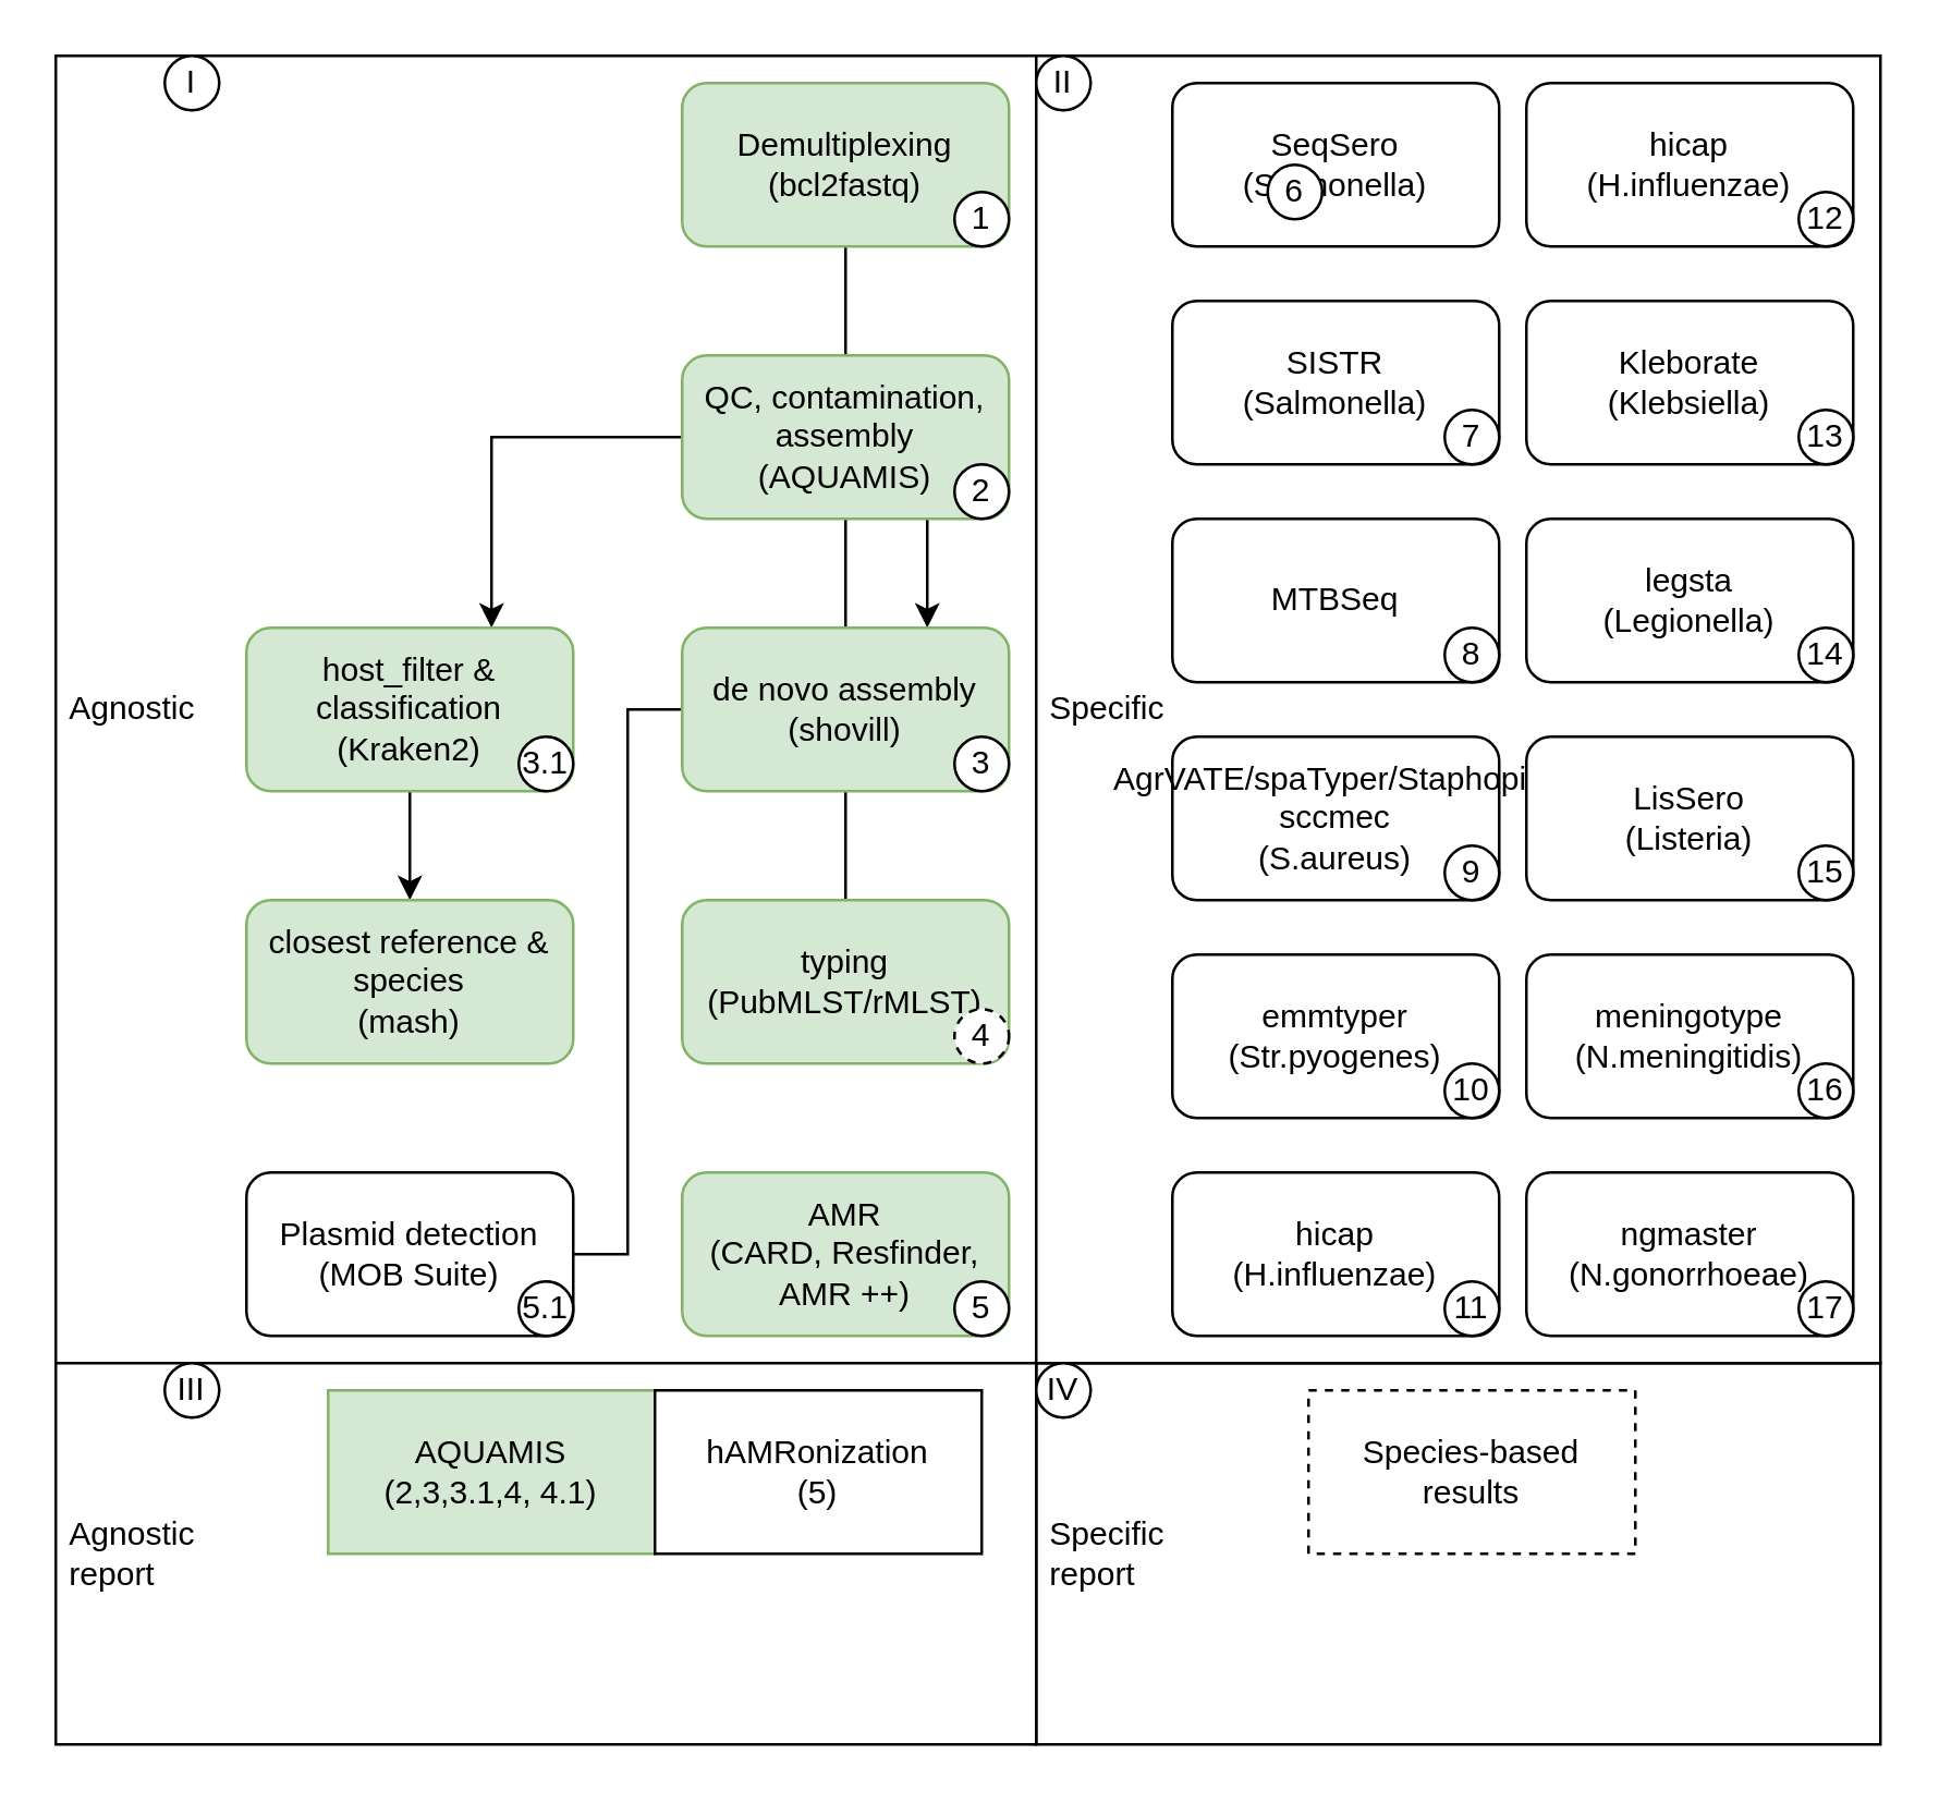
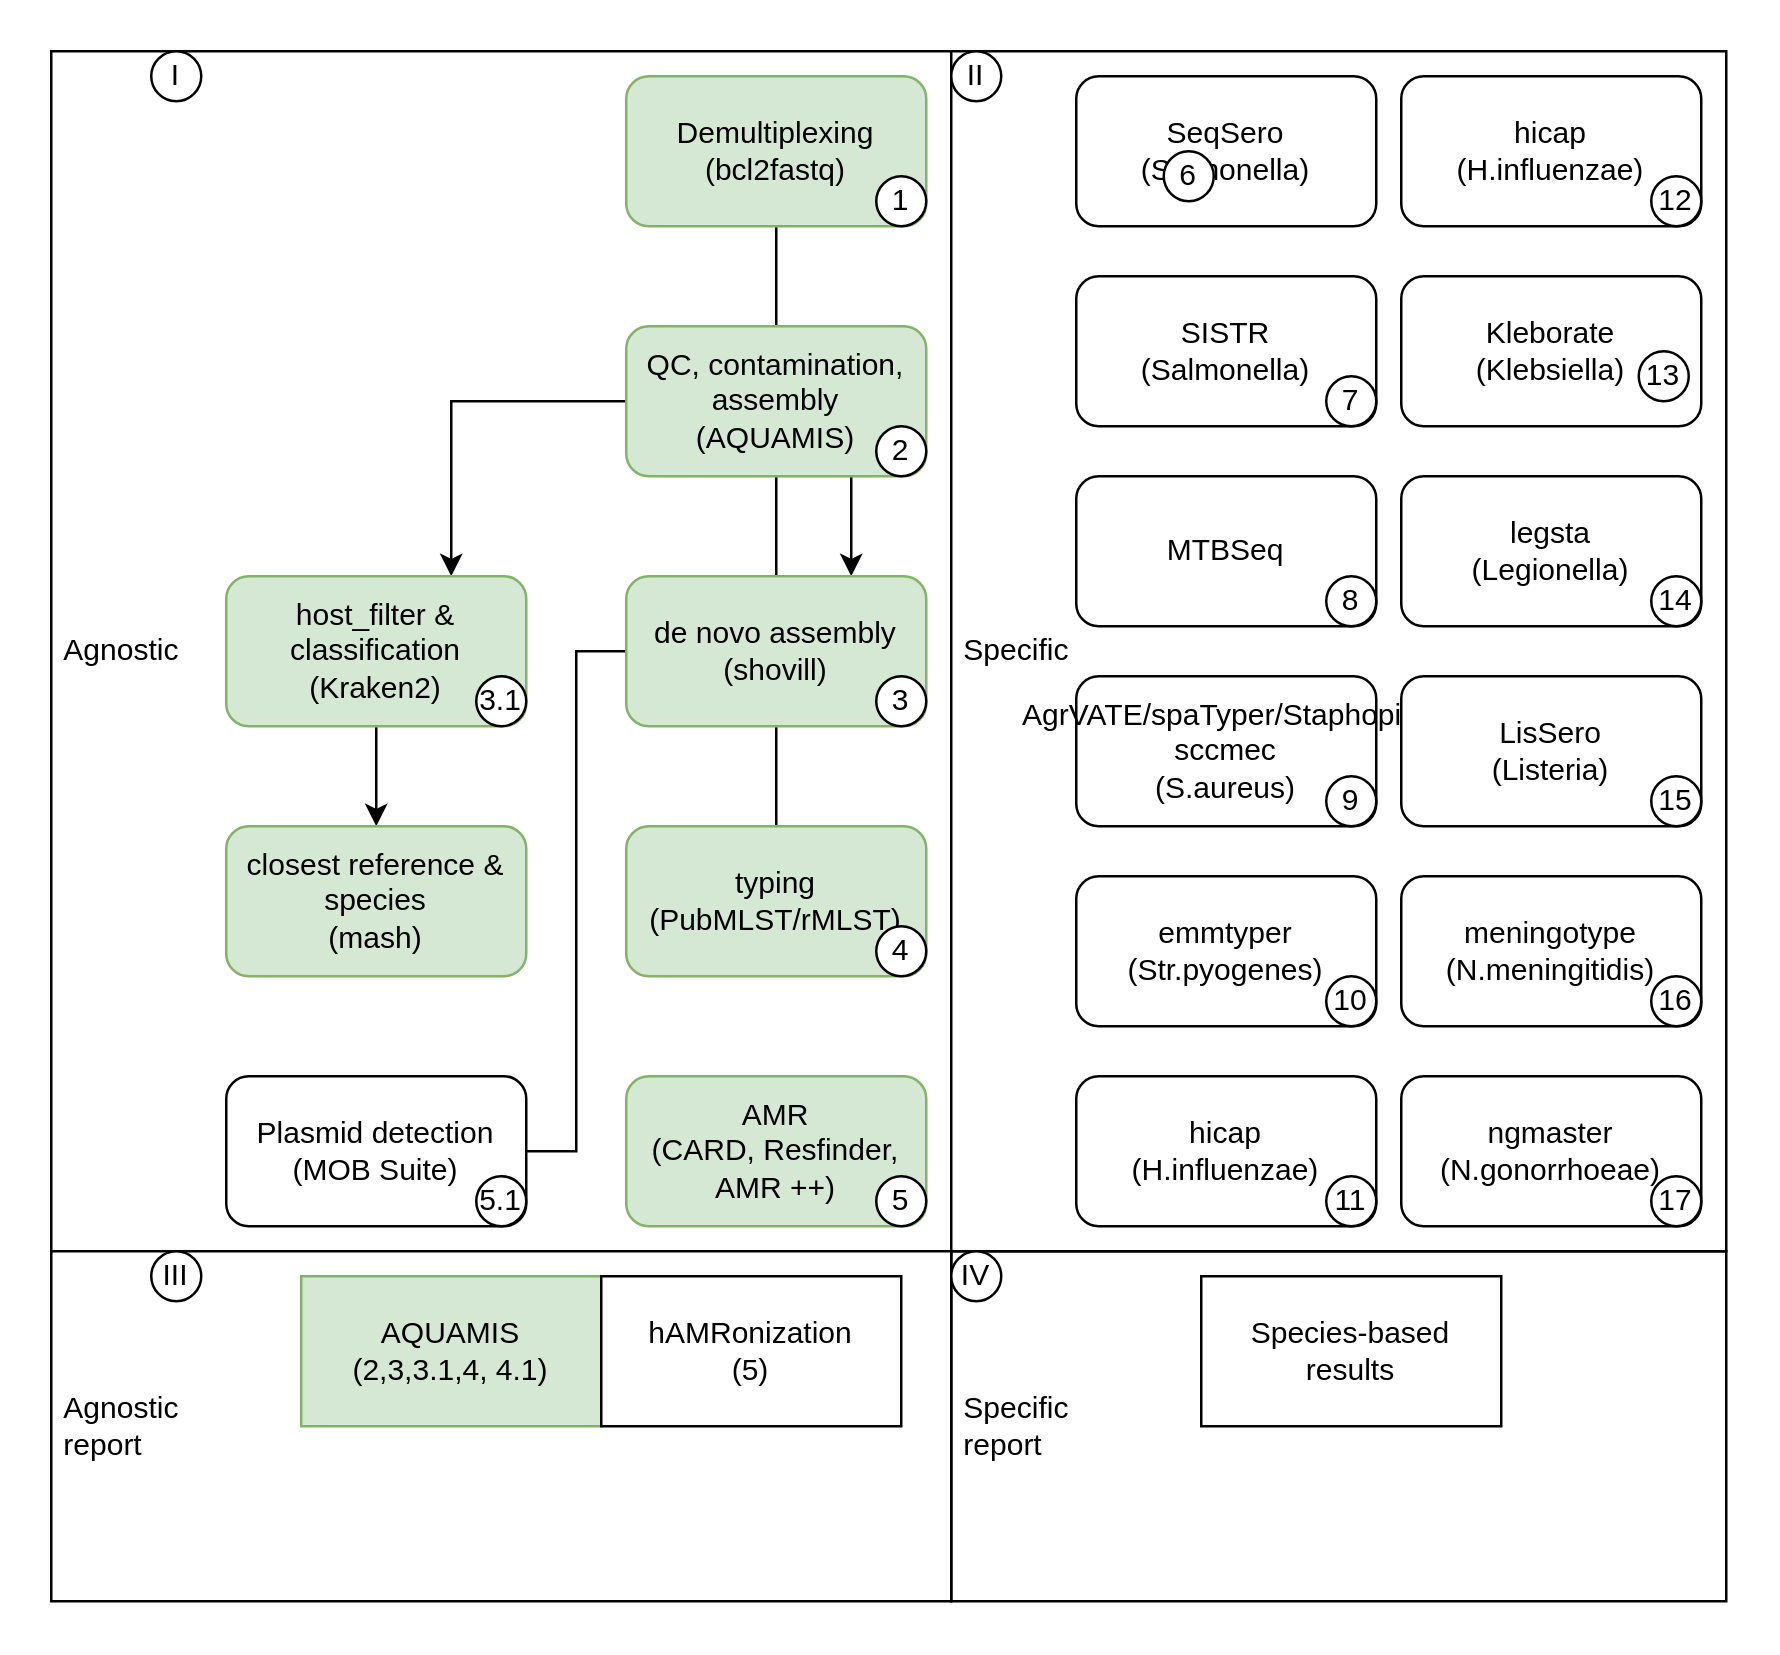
- <mxCell id="39" value="13" style="ellipse;whiteSpace=wrap;html=1;aspect=fixed;" vertex="1" parent="1"><mxGeometry x="660" y="150" width="20" height="20" as="geometry" /></mxCell>
+ <mxCell id="39" value="13" style="ellipse;whiteSpace=wrap;html=1;aspect=fixed;" vertex="1" parent="1"><mxGeometry x="655" y="140" width="20" height="20" as="geometry" /></mxCell>
- <mxCell id="30" value="4" style="ellipse;whiteSpace=wrap;html=1;aspect=fixed;dashed=1;" vertex="1" parent="1"><mxGeometry x="350" y="370" width="20" height="20" as="geometry" /></mxCell>
+ <mxCell id="30" value="4" style="ellipse;whiteSpace=wrap;html=1;aspect=fixed;" vertex="1" parent="1"><mxGeometry x="350" y="370" width="20" height="20" as="geometry" /></mxCell>
- <mxCell id="48" value="Species-based results" style="rounded=0;whiteSpace=wrap;html=1;dashed=1;" vertex="1" parent="1"><mxGeometry x="480" y="510" width="120" height="60" as="geometry" /></mxCell>
+ <mxCell id="48" value="Species-based results" style="rounded=0;whiteSpace=wrap;html=1;" vertex="1" parent="1"><mxGeometry x="480" y="510" width="120" height="60" as="geometry" /></mxCell>
